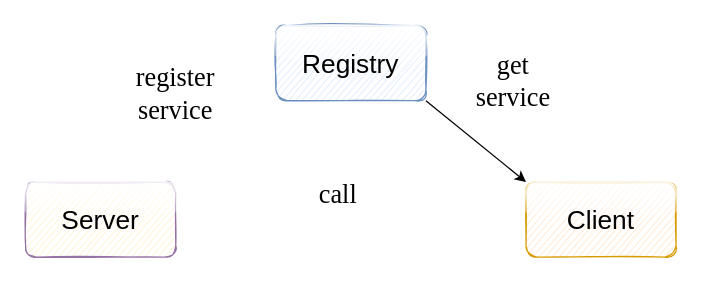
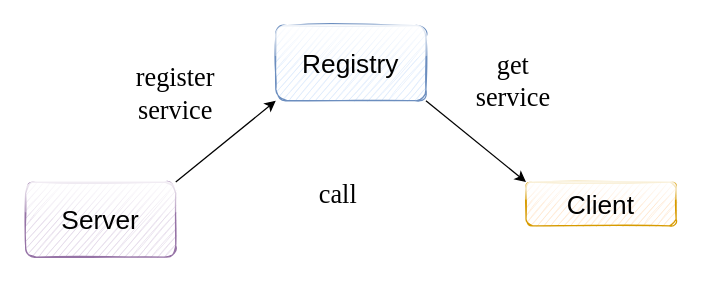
+ <mxCell id="5" value="" style="endArrow=classic;html=1;fontSize=21;entryX=0;entryY=1;entryDx=0;entryDy=0;exitX=1;exitY=0;exitDx=0;exitDy=0;" edge="1" parent="1" source="3" target="2"><mxGeometry width="50" height="50" relative="1" as="geometry"><mxPoint x="100" y="155" as="sourcePoint" /><mxPoint x="150" y="105" as="targetPoint" /></mxGeometry></mxCell>
- <mxCell id="3" value="Server" style="rounded=1;whiteSpace=wrap;html=1;fontSize=21;fillColor=#fff2cc;strokeColor=#9673a6;sketch=1;glass=1;shadow=0;" vertex="1" parent="1"><mxGeometry x="20" y="145" width="120" height="60" as="geometry" /></mxCell>
+ <mxCell id="3" value="Server" style="rounded=1;whiteSpace=wrap;html=1;fontSize=21;fillColor=#e1d5e7;strokeColor=#9673a6;sketch=1;glass=1;shadow=0;" vertex="1" parent="1"><mxGeometry x="20" y="145" width="120" height="60" as="geometry" /></mxCell>
- <mxCell id="4" value="Client" style="rounded=1;whiteSpace=wrap;html=1;fontSize=21;fillColor=#ffe6cc;strokeColor=#d79b00;sketch=1;glass=1;shadow=0;" vertex="1" parent="1"><mxGeometry x="420" y="145" width="120" height="60" as="geometry" /></mxCell>
+ <mxCell id="4" value="Client" style="rounded=1;whiteSpace=wrap;html=1;fontSize=21;fillColor=#ffe6cc;strokeColor=#d79b00;sketch=1;glass=1;shadow=0;" vertex="1" parent="1"><mxGeometry x="420" y="145" width="120" height="35" as="geometry" /></mxCell>
